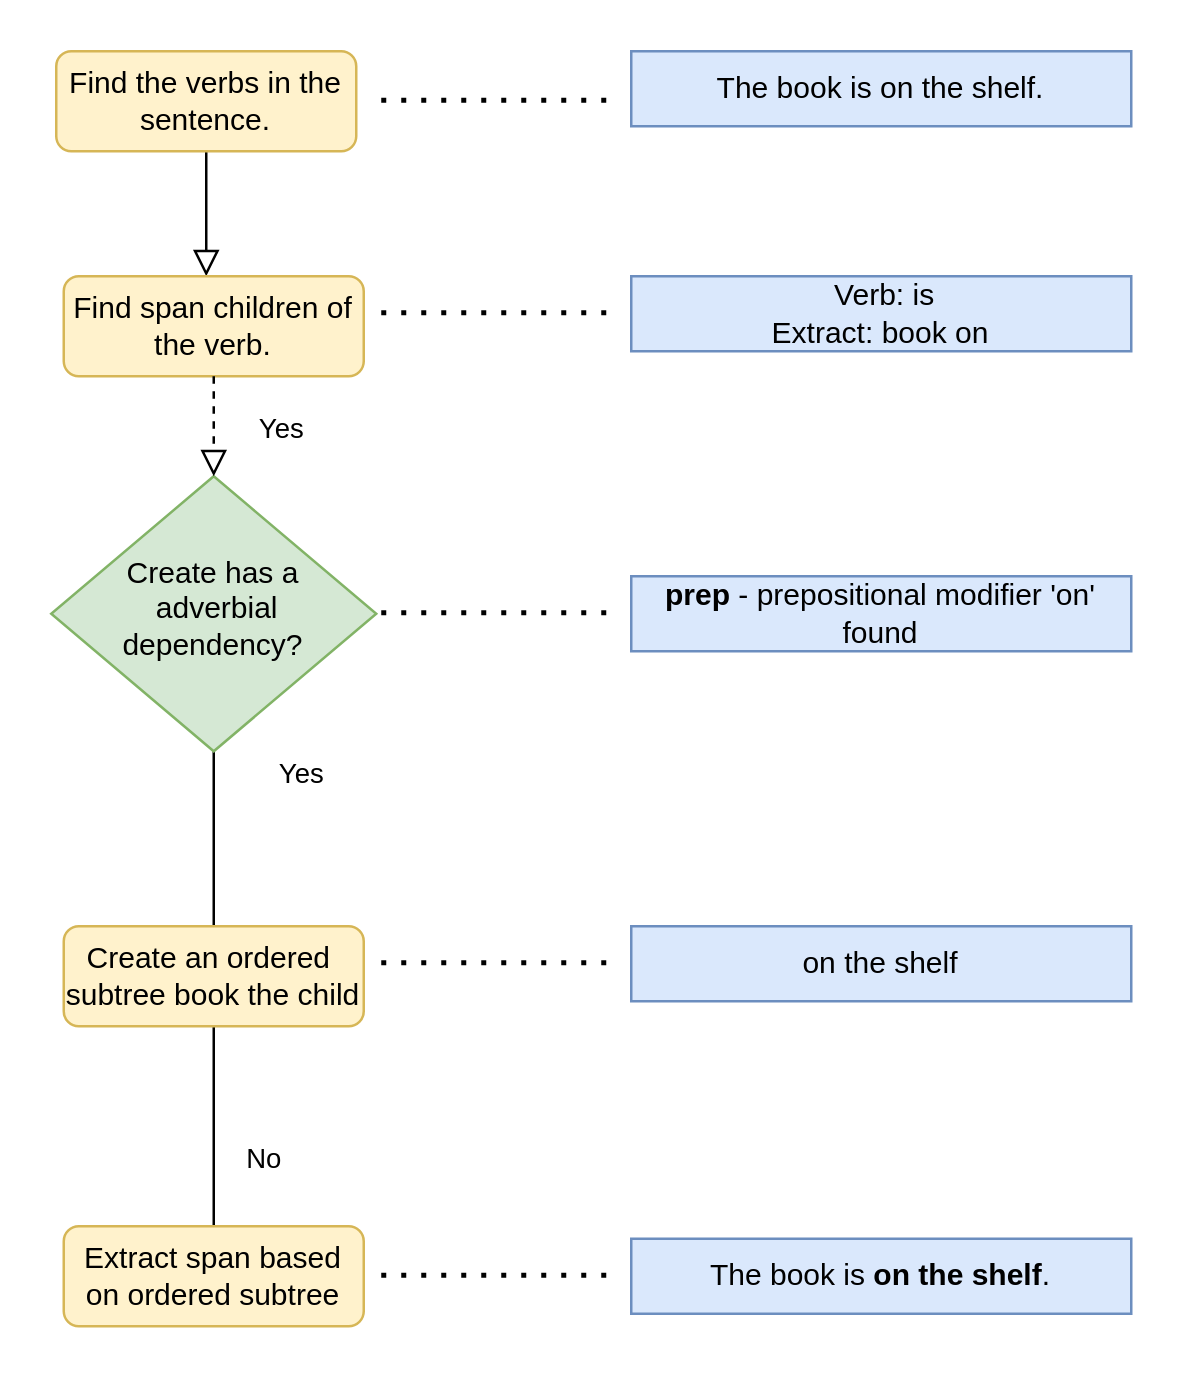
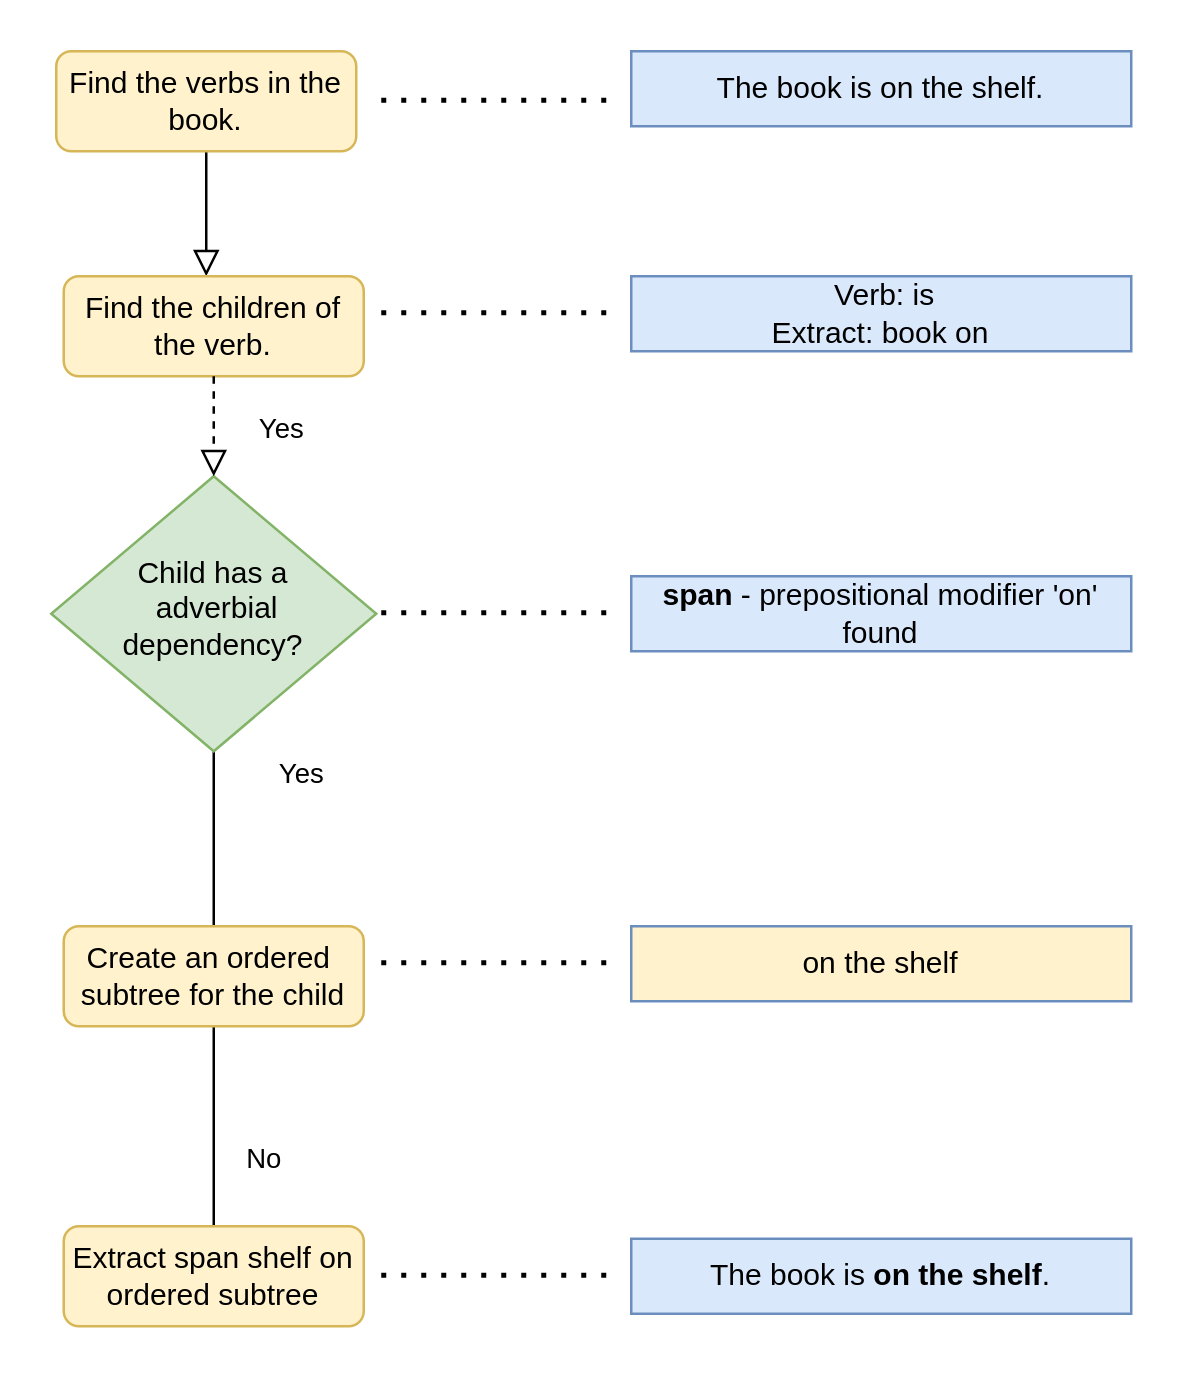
- <mxCell id="3" value="Find the verbs in the sentence." style="rounded=1;whiteSpace=wrap;html=1;fontSize=12;glass=0;strokeWidth=1;shadow=0;fillColor=#fff2cc;strokeColor=#d6b656;" parent="1" vertex="1"><mxGeometry x="22" y="20" width="120" height="40" as="geometry" /></mxCell>
+ <mxCell id="3" value="Find the verbs in the book." style="rounded=1;whiteSpace=wrap;html=1;fontSize=12;glass=0;strokeWidth=1;shadow=0;fillColor=#fff2cc;strokeColor=#d6b656;" parent="1" vertex="1"><mxGeometry x="22" y="20" width="120" height="40" as="geometry" /></mxCell>
- <mxCell id="8" value="Find span children of the verb." style="rounded=1;whiteSpace=wrap;html=1;fontSize=12;glass=0;strokeWidth=1;shadow=0;fillColor=#fff2cc;strokeColor=#d6b656;" parent="1" vertex="1"><mxGeometry x="25" y="110" width="120" height="40" as="geometry" /></mxCell>
+ <mxCell id="8" value="Find the children of the verb." style="rounded=1;whiteSpace=wrap;html=1;fontSize=12;glass=0;strokeWidth=1;shadow=0;fillColor=#fff2cc;strokeColor=#d6b656;" parent="1" vertex="1"><mxGeometry x="25" y="110" width="120" height="40" as="geometry" /></mxCell>
- <mxCell id="5" value="Create has a&lt;br&gt;&amp;nbsp;adverbial dependency?" style="rhombus;whiteSpace=wrap;html=1;shadow=0;fontFamily=Helvetica;fontSize=12;align=center;strokeWidth=1;spacing=6;spacingTop=-4;fillColor=#d5e8d4;strokeColor=#82b366;" parent="1" vertex="1"><mxGeometry x="20" y="190" width="130" height="110" as="geometry" /></mxCell>
+ <mxCell id="5" value="Child has a&lt;br&gt;&amp;nbsp;adverbial dependency?" style="rhombus;whiteSpace=wrap;html=1;shadow=0;fontFamily=Helvetica;fontSize=12;align=center;strokeWidth=1;spacing=6;spacingTop=-4;fillColor=#d5e8d4;strokeColor=#82b366;" parent="1" vertex="1"><mxGeometry x="20" y="190" width="130" height="110" as="geometry" /></mxCell>
- <mxCell id="14" value="&lt;b&gt;prep&lt;/b&gt;&amp;nbsp;- prepositional modifier 'on' found" style="rounded=0;whiteSpace=wrap;html=1;hachureGap=4;pointerEvents=0;fillColor=#dae8fc;strokeColor=#6c8ebf;" parent="1" vertex="1"><mxGeometry x="252" y="230" width="200" height="30" as="geometry" /></mxCell>
+ <mxCell id="14" value="&lt;b&gt;span&lt;/b&gt;&amp;nbsp;- prepositional modifier 'on' found" style="rounded=0;whiteSpace=wrap;html=1;hachureGap=4;pointerEvents=0;fillColor=#dae8fc;strokeColor=#6c8ebf;" parent="1" vertex="1"><mxGeometry x="252" y="230" width="200" height="30" as="geometry" /></mxCell>
- <mxCell id="12" value="on the shelf" style="rounded=0;whiteSpace=wrap;html=1;hachureGap=4;pointerEvents=0;fillColor=#dae8fc;strokeColor=#6c8ebf;" parent="1" vertex="1"><mxGeometry x="252" y="370" width="200" height="30" as="geometry" /></mxCell>
+ <mxCell id="12" value="on the shelf" style="rounded=0;whiteSpace=wrap;html=1;hachureGap=4;pointerEvents=0;fillColor=#fff2cc;strokeColor=#6c8ebf;" parent="1" vertex="1"><mxGeometry x="252" y="370" width="200" height="30" as="geometry" /></mxCell>
- <mxCell id="9" value="Create an ordered&amp;nbsp; subtree book the child" style="rounded=1;whiteSpace=wrap;html=1;fontSize=12;glass=0;strokeWidth=1;shadow=0;fillColor=#fff2cc;strokeColor=#d6b656;" parent="1" vertex="1"><mxGeometry x="25" y="370" width="120" height="40" as="geometry" /></mxCell>
+ <mxCell id="9" value="Create an ordered&amp;nbsp; subtree for the child" style="rounded=1;whiteSpace=wrap;html=1;fontSize=12;glass=0;strokeWidth=1;shadow=0;fillColor=#fff2cc;strokeColor=#d6b656;" parent="1" vertex="1"><mxGeometry x="25" y="370" width="120" height="40" as="geometry" /></mxCell>
- <mxCell id="7" value="Extract span based on ordered subtree" style="rounded=1;whiteSpace=wrap;html=1;fontSize=12;glass=0;strokeWidth=1;shadow=0;fillColor=#fff2cc;strokeColor=#d6b656;" parent="1" vertex="1"><mxGeometry x="25" y="490" width="120" height="40" as="geometry" /></mxCell>
+ <mxCell id="7" value="Extract span shelf on ordered subtree" style="rounded=1;whiteSpace=wrap;html=1;fontSize=12;glass=0;strokeWidth=1;shadow=0;fillColor=#fff2cc;strokeColor=#d6b656;" parent="1" vertex="1"><mxGeometry x="25" y="490" width="120" height="40" as="geometry" /></mxCell>
